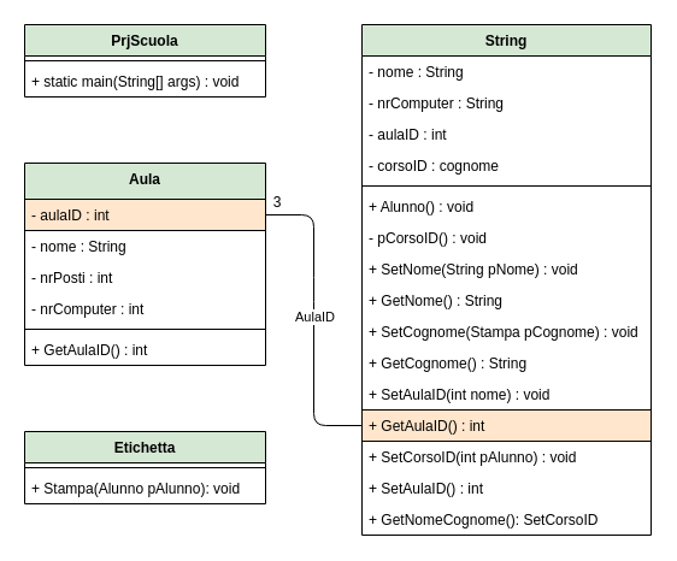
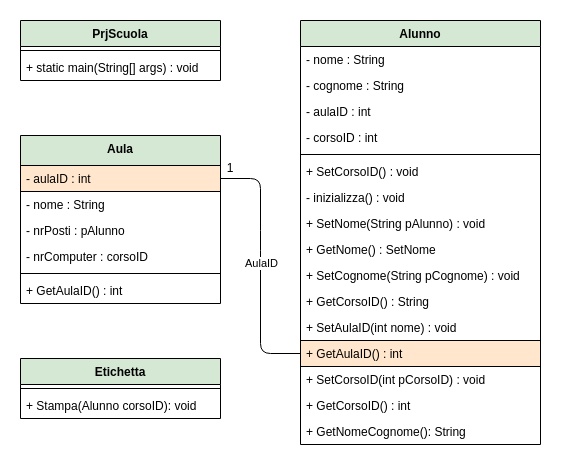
- <mxCell id="5" value="String" style="swimlane;fontStyle=1;align=center;verticalAlign=top;childLayout=stackLayout;horizontal=1;startSize=26;horizontalStack=0;resizeParent=1;resizeParentMax=0;resizeLast=0;collapsible=1;marginBottom=0;fillColor=#d5e8d4;" parent="1" vertex="1"><mxGeometry x="300" y="20" width="240" height="424" as="geometry"><mxRectangle x="-400" y="80" width="70" height="26" as="alternateBounds" /></mxGeometry></mxCell>
+ <mxCell id="5" value="Alunno" style="swimlane;fontStyle=1;align=center;verticalAlign=top;childLayout=stackLayout;horizontal=1;startSize=26;horizontalStack=0;resizeParent=1;resizeParentMax=0;resizeLast=0;collapsible=1;marginBottom=0;fillColor=#d5e8d4;" parent="1" vertex="1"><mxGeometry x="300" y="20" width="240" height="424" as="geometry"><mxRectangle x="-400" y="80" width="70" height="26" as="alternateBounds" /></mxGeometry></mxCell>
- <mxCell id="7" value="- nrComputer : String" style="text;strokeColor=none;fillColor=none;align=left;verticalAlign=top;spacingLeft=4;spacingRight=4;overflow=hidden;rotatable=0;points=[[0,0.5],[1,0.5]];portConstraint=eastwest;" parent="5" vertex="1"><mxGeometry y="52" width="240" height="26" as="geometry" /></mxCell>
+ <mxCell id="7" value="- cognome : String" style="text;strokeColor=none;fillColor=none;align=left;verticalAlign=top;spacingLeft=4;spacingRight=4;overflow=hidden;rotatable=0;points=[[0,0.5],[1,0.5]];portConstraint=eastwest;" parent="5" vertex="1"><mxGeometry y="52" width="240" height="26" as="geometry" /></mxCell>
- <mxCell id="9" value="- corsoID : cognome" style="text;strokeColor=none;fillColor=none;align=left;verticalAlign=top;spacingLeft=4;spacingRight=4;overflow=hidden;rotatable=0;points=[[0,0.5],[1,0.5]];portConstraint=eastwest;" parent="5" vertex="1"><mxGeometry y="104" width="240" height="26" as="geometry" /></mxCell>
+ <mxCell id="9" value="- corsoID : int" style="text;strokeColor=none;fillColor=none;align=left;verticalAlign=top;spacingLeft=4;spacingRight=4;overflow=hidden;rotatable=0;points=[[0,0.5],[1,0.5]];portConstraint=eastwest;" parent="5" vertex="1"><mxGeometry y="104" width="240" height="26" as="geometry" /></mxCell>
- <mxCell id="34" value="3" style="text;html=1;strokeColor=none;fillColor=none;align=center;verticalAlign=middle;whiteSpace=wrap;rounded=0;" parent="1" vertex="1"><mxGeometry x="210" y="158" width="40" height="20" as="geometry" /></mxCell>
+ <mxCell id="34" value="1" style="text;html=1;strokeColor=none;fillColor=none;align=center;verticalAlign=middle;whiteSpace=wrap;rounded=0;" parent="1" vertex="1"><mxGeometry x="210" y="158" width="40" height="20" as="geometry" /></mxCell>
- <mxCell id="11" value="+ Alunno() : void" style="text;strokeColor=none;fillColor=none;align=left;verticalAlign=top;spacingLeft=4;spacingRight=4;overflow=hidden;rotatable=0;points=[[0,0.5],[1,0.5]];portConstraint=eastwest;" parent="5" vertex="1"><mxGeometry y="138" width="240" height="26" as="geometry" /></mxCell>
+ <mxCell id="11" value="+ SetCorsoID() : void" style="text;strokeColor=none;fillColor=none;align=left;verticalAlign=top;spacingLeft=4;spacingRight=4;overflow=hidden;rotatable=0;points=[[0,0.5],[1,0.5]];portConstraint=eastwest;" parent="5" vertex="1"><mxGeometry y="138" width="240" height="26" as="geometry" /></mxCell>
- <mxCell id="12" value="- pCorsoID() : void" style="text;strokeColor=none;fillColor=none;align=left;verticalAlign=top;spacingLeft=4;spacingRight=4;overflow=hidden;rotatable=0;points=[[0,0.5],[1,0.5]];portConstraint=eastwest;" parent="5" vertex="1"><mxGeometry y="164" width="240" height="26" as="geometry" /></mxCell>
+ <mxCell id="12" value="- inizializza() : void" style="text;strokeColor=none;fillColor=none;align=left;verticalAlign=top;spacingLeft=4;spacingRight=4;overflow=hidden;rotatable=0;points=[[0,0.5],[1,0.5]];portConstraint=eastwest;" parent="5" vertex="1"><mxGeometry y="164" width="240" height="26" as="geometry" /></mxCell>
- <mxCell id="13" value="+ SetNome(String pNome) : void" style="text;strokeColor=none;fillColor=none;align=left;verticalAlign=top;spacingLeft=4;spacingRight=4;overflow=hidden;rotatable=0;points=[[0,0.5],[1,0.5]];portConstraint=eastwest;" parent="5" vertex="1"><mxGeometry y="190" width="240" height="26" as="geometry" /></mxCell>
+ <mxCell id="13" value="+ SetNome(String pAlunno) : void" style="text;strokeColor=none;fillColor=none;align=left;verticalAlign=top;spacingLeft=4;spacingRight=4;overflow=hidden;rotatable=0;points=[[0,0.5],[1,0.5]];portConstraint=eastwest;" parent="5" vertex="1"><mxGeometry y="190" width="240" height="26" as="geometry" /></mxCell>
- <mxCell id="25" value="- nrPosti : int" style="text;strokeColor=none;fillColor=none;align=left;verticalAlign=top;spacingLeft=4;spacingRight=4;overflow=hidden;rotatable=0;points=[[0,0.5],[1,0.5]];portConstraint=eastwest;" parent="22" vertex="1"><mxGeometry y="82" width="200" height="26" as="geometry" /></mxCell>
+ <mxCell id="25" value="- nrPosti : pAlunno" style="text;strokeColor=none;fillColor=none;align=left;verticalAlign=top;spacingLeft=4;spacingRight=4;overflow=hidden;rotatable=0;points=[[0,0.5],[1,0.5]];portConstraint=eastwest;" parent="22" vertex="1"><mxGeometry y="82" width="200" height="26" as="geometry" /></mxCell>
- <mxCell id="14" value="+ GetNome() : String" style="text;strokeColor=none;fillColor=none;align=left;verticalAlign=top;spacingLeft=4;spacingRight=4;overflow=hidden;rotatable=0;points=[[0,0.5],[1,0.5]];portConstraint=eastwest;" parent="5" vertex="1"><mxGeometry y="216" width="240" height="26" as="geometry" /></mxCell>
+ <mxCell id="14" value="+ GetNome() : SetNome" style="text;strokeColor=none;fillColor=none;align=left;verticalAlign=top;spacingLeft=4;spacingRight=4;overflow=hidden;rotatable=0;points=[[0,0.5],[1,0.5]];portConstraint=eastwest;" parent="5" vertex="1"><mxGeometry y="216" width="240" height="26" as="geometry" /></mxCell>
- <mxCell id="26" value="- nrComputer : int" style="text;strokeColor=none;fillColor=none;align=left;verticalAlign=top;spacingLeft=4;spacingRight=4;overflow=hidden;rotatable=0;points=[[0,0.5],[1,0.5]];portConstraint=eastwest;" parent="22" vertex="1"><mxGeometry y="108" width="200" height="26" as="geometry" /></mxCell>
+ <mxCell id="26" value="- nrComputer : corsoID" style="text;strokeColor=none;fillColor=none;align=left;verticalAlign=top;spacingLeft=4;spacingRight=4;overflow=hidden;rotatable=0;points=[[0,0.5],[1,0.5]];portConstraint=eastwest;" parent="22" vertex="1"><mxGeometry y="108" width="200" height="26" as="geometry" /></mxCell>
- <mxCell id="15" value="+ SetCognome(Stampa pCognome) : void" style="text;strokeColor=none;fillColor=none;align=left;verticalAlign=top;spacingLeft=4;spacingRight=4;overflow=hidden;rotatable=0;points=[[0,0.5],[1,0.5]];portConstraint=eastwest;" parent="5" vertex="1"><mxGeometry y="242" width="240" height="26" as="geometry" /></mxCell>
+ <mxCell id="15" value="+ SetCognome(String pCognome) : void" style="text;strokeColor=none;fillColor=none;align=left;verticalAlign=top;spacingLeft=4;spacingRight=4;overflow=hidden;rotatable=0;points=[[0,0.5],[1,0.5]];portConstraint=eastwest;" parent="5" vertex="1"><mxGeometry y="242" width="240" height="26" as="geometry" /></mxCell>
- <mxCell id="16" value="+ GetCognome() : String" style="text;strokeColor=none;fillColor=none;align=left;verticalAlign=top;spacingLeft=4;spacingRight=4;overflow=hidden;rotatable=0;points=[[0,0.5],[1,0.5]];portConstraint=eastwest;" parent="5" vertex="1"><mxGeometry y="268" width="240" height="26" as="geometry" /></mxCell>
+ <mxCell id="16" value="+ GetCorsoID() : String" style="text;strokeColor=none;fillColor=none;align=left;verticalAlign=top;spacingLeft=4;spacingRight=4;overflow=hidden;rotatable=0;points=[[0,0.5],[1,0.5]];portConstraint=eastwest;" parent="5" vertex="1"><mxGeometry y="268" width="240" height="26" as="geometry" /></mxCell>
- <mxCell id="19" value="+ SetCorsoID(int pAlunno) : void" style="text;strokeColor=none;fillColor=none;align=left;verticalAlign=top;spacingLeft=4;spacingRight=4;overflow=hidden;rotatable=0;points=[[0,0.5],[1,0.5]];portConstraint=eastwest;" parent="5" vertex="1"><mxGeometry y="346" width="240" height="26" as="geometry" /></mxCell>
+ <mxCell id="19" value="+ SetCorsoID(int pCorsoID) : void" style="text;strokeColor=none;fillColor=none;align=left;verticalAlign=top;spacingLeft=4;spacingRight=4;overflow=hidden;rotatable=0;points=[[0,0.5],[1,0.5]];portConstraint=eastwest;" parent="5" vertex="1"><mxGeometry y="346" width="240" height="26" as="geometry" /></mxCell>
- <mxCell id="31" value="+ Stampa(Alunno pAlunno): void" style="text;strokeColor=none;fillColor=none;align=left;verticalAlign=top;spacingLeft=4;spacingRight=4;overflow=hidden;rotatable=0;points=[[0,0.5],[1,0.5]];portConstraint=eastwest;" parent="29" vertex="1"><mxGeometry y="34" width="200" height="26" as="geometry" /></mxCell>
+ <mxCell id="31" value="+ Stampa(Alunno corsoID): void" style="text;strokeColor=none;fillColor=none;align=left;verticalAlign=top;spacingLeft=4;spacingRight=4;overflow=hidden;rotatable=0;points=[[0,0.5],[1,0.5]];portConstraint=eastwest;" parent="29" vertex="1"><mxGeometry y="34" width="200" height="26" as="geometry" /></mxCell>
- <mxCell id="20" value="+ SetAulaID() : int" style="text;strokeColor=none;fillColor=none;align=left;verticalAlign=top;spacingLeft=4;spacingRight=4;overflow=hidden;rotatable=0;points=[[0,0.5],[1,0.5]];portConstraint=eastwest;" parent="5" vertex="1"><mxGeometry y="372" width="240" height="26" as="geometry" /></mxCell>
+ <mxCell id="20" value="+ GetCorsoID() : int" style="text;strokeColor=none;fillColor=none;align=left;verticalAlign=top;spacingLeft=4;spacingRight=4;overflow=hidden;rotatable=0;points=[[0,0.5],[1,0.5]];portConstraint=eastwest;" parent="5" vertex="1"><mxGeometry y="372" width="240" height="26" as="geometry" /></mxCell>
- <mxCell id="21" value="+ GetNomeCognome(): SetCorsoID" style="text;strokeColor=none;fillColor=none;align=left;verticalAlign=top;spacingLeft=4;spacingRight=4;overflow=hidden;rotatable=0;points=[[0,0.5],[1,0.5]];portConstraint=eastwest;" parent="5" vertex="1"><mxGeometry y="398" width="240" height="26" as="geometry" /></mxCell>
+ <mxCell id="21" value="+ GetNomeCognome(): String" style="text;strokeColor=none;fillColor=none;align=left;verticalAlign=top;spacingLeft=4;spacingRight=4;overflow=hidden;rotatable=0;points=[[0,0.5],[1,0.5]];portConstraint=eastwest;" parent="5" vertex="1"><mxGeometry y="398" width="240" height="26" as="geometry" /></mxCell>
